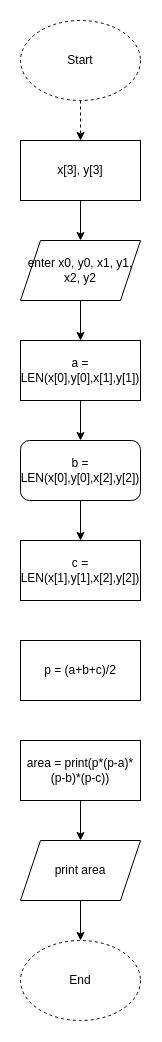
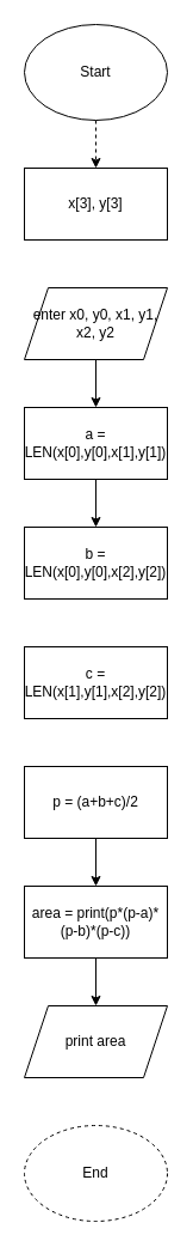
- <mxCell id="5" value="&lt;div&gt;Start&lt;/div&gt;" style="ellipse;whiteSpace=wrap;html=1;dashed=1;" vertex="1" parent="1"><mxGeometry x="20" width="120" height="80" as="geometry" y="20" /></mxCell>
+ <mxCell id="5" value="&lt;div&gt;Start&lt;/div&gt;" style="ellipse;whiteSpace=wrap;html=1;" vertex="1" parent="1"><mxGeometry x="20" width="120" height="80" as="geometry" y="20" /></mxCell>
- <mxCell id="6" style="edgeStyle=orthogonalEdgeStyle;rounded=0;orthogonalLoop=1;jettySize=auto;html=1;exitX=0.5;exitY=1;exitDx=0;exitDy=0;entryX=0.5;entryY=0;entryDx=0;entryDy=0;" edge="1" parent="1" source="7" target="9"><mxGeometry relative="1" as="geometry" /></mxCell>
- <mxCell id="3" value="b = LEN(x[0],y[0],x[2],y[2])" style="whiteSpace=wrap;html=1;rounded=1;" vertex="1" parent="1"><mxGeometry x="20" y="440" width="120" height="60" as="geometry" /></mxCell>
+ <mxCell id="3" value="b = LEN(x[0],y[0],x[2],y[2])" style="rounded=0;whiteSpace=wrap;html=1;" vertex="1" parent="1"><mxGeometry x="20" y="440" width="120" height="60" as="geometry" /></mxCell>
- <mxCell id="2" style="edgeStyle=orthogonalEdgeStyle;rounded=0;orthogonalLoop=1;jettySize=auto;html=1;exitX=0.5;exitY=1;exitDx=0;exitDy=0;entryX=0.5;entryY=0;entryDx=0;entryDy=0;" edge="1" parent="1" source="3" target="12"><mxGeometry relative="1" as="geometry" /></mxCell>
+ <mxCell id="13" style="edgeStyle=orthogonalEdgeStyle;rounded=0;orthogonalLoop=1;jettySize=auto;html=1;exitX=0.5;exitY=1;exitDx=0;exitDy=0;" edge="1" parent="1" source="14" target="16"><mxGeometry relative="1" as="geometry" /></mxCell>
- <mxCell id="17" style="edgeStyle=orthogonalEdgeStyle;rounded=0;orthogonalLoop=1;jettySize=auto;html=1;exitX=0.5;exitY=1;exitDx=0;exitDy=0;entryX=0.5;entryY=0;entryDx=0;entryDy=0;" edge="1" parent="1" source="18" target="19"><mxGeometry relative="1" as="geometry" /></mxCell>
